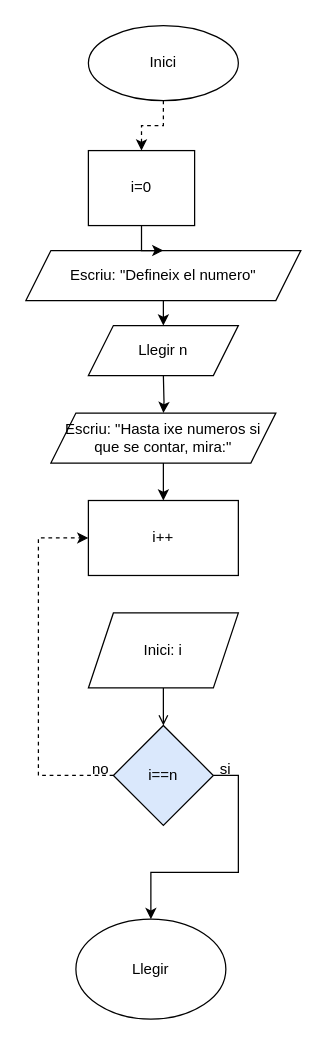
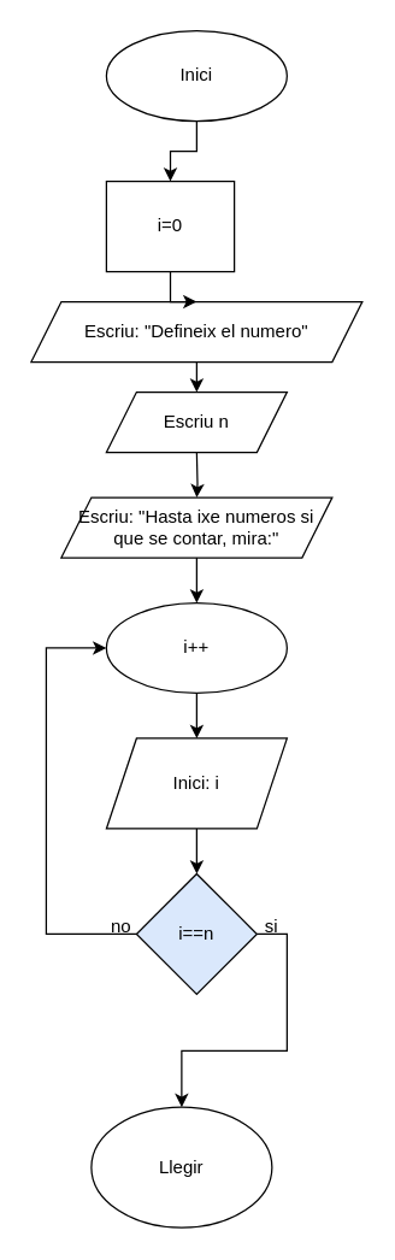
- <mxCell id="2" style="edgeStyle=orthogonalEdgeStyle;rounded=0;orthogonalLoop=1;jettySize=auto;html=1;dashed=1;" parent="1" source="3" target="7" edge="1"><mxGeometry relative="1" as="geometry" /></mxCell>
+ <mxCell id="2" style="edgeStyle=orthogonalEdgeStyle;rounded=0;orthogonalLoop=1;jettySize=auto;html=1;" parent="1" source="3" target="7" edge="1"><mxGeometry relative="1" as="geometry" /></mxCell>
- <mxCell id="19" value="Llegir n" style="shape=parallelogram;perimeter=parallelogramPerimeter;whiteSpace=wrap;html=1;fixedSize=1;" parent="1" vertex="1"><mxGeometry x="70" y="260" width="120" height="40" as="geometry" /></mxCell>
+ <mxCell id="19" value="Escriu n" style="shape=parallelogram;perimeter=parallelogramPerimeter;whiteSpace=wrap;html=1;fixedSize=1;" parent="1" vertex="1"><mxGeometry x="70" y="260" width="120" height="40" as="geometry" /></mxCell>
- <mxCell id="14" value="i++" style="rounded=0;whiteSpace=wrap;html=1;" parent="1" vertex="1"><mxGeometry x="70" y="400" width="120" height="60" as="geometry" /></mxCell>
+ <mxCell id="14" value="i++" style="ellipse;whiteSpace=wrap;html=1;" parent="1" vertex="1"><mxGeometry x="70" y="400" width="120" height="60" as="geometry" /></mxCell>
+ <mxCell id="13" style="edgeStyle=orthogonalEdgeStyle;rounded=0;orthogonalLoop=1;jettySize=auto;html=1;" parent="1" source="14" target="9" edge="1"><mxGeometry relative="1" as="geometry" /></mxCell>
- <mxCell id="11" style="edgeStyle=orthogonalEdgeStyle;rounded=0;orthogonalLoop=1;jettySize=auto;html=1;entryX=0;entryY=0.5;entryDx=0;entryDy=0;exitX=0;exitY=0.5;exitDx=0;exitDy=0;dashed=1;" parent="1" source="12" target="14" edge="1"><mxGeometry relative="1" as="geometry"><Array as="points"><mxPoint x="30" y="620" /><mxPoint x="30" y="430" /></Array></mxGeometry></mxCell>
+ <mxCell id="11" style="edgeStyle=orthogonalEdgeStyle;rounded=0;orthogonalLoop=1;jettySize=auto;html=1;entryX=0;entryY=0.5;entryDx=0;entryDy=0;exitX=0;exitY=0.5;exitDx=0;exitDy=0;" parent="1" source="12" target="14" edge="1"><mxGeometry relative="1" as="geometry"><Array as="points"><mxPoint x="30" y="620" /><mxPoint x="30" y="430" /></Array></mxGeometry></mxCell>
- <mxCell id="8" style="edgeStyle=orthogonalEdgeStyle;rounded=0;orthogonalLoop=1;jettySize=auto;html=1;endArrow=open;" parent="1" source="9" target="12" edge="1"><mxGeometry relative="1" as="geometry" /></mxCell>
+ <mxCell id="8" style="edgeStyle=orthogonalEdgeStyle;rounded=0;orthogonalLoop=1;jettySize=auto;html=1;" parent="1" source="9" target="12" edge="1"><mxGeometry relative="1" as="geometry" /></mxCell>
